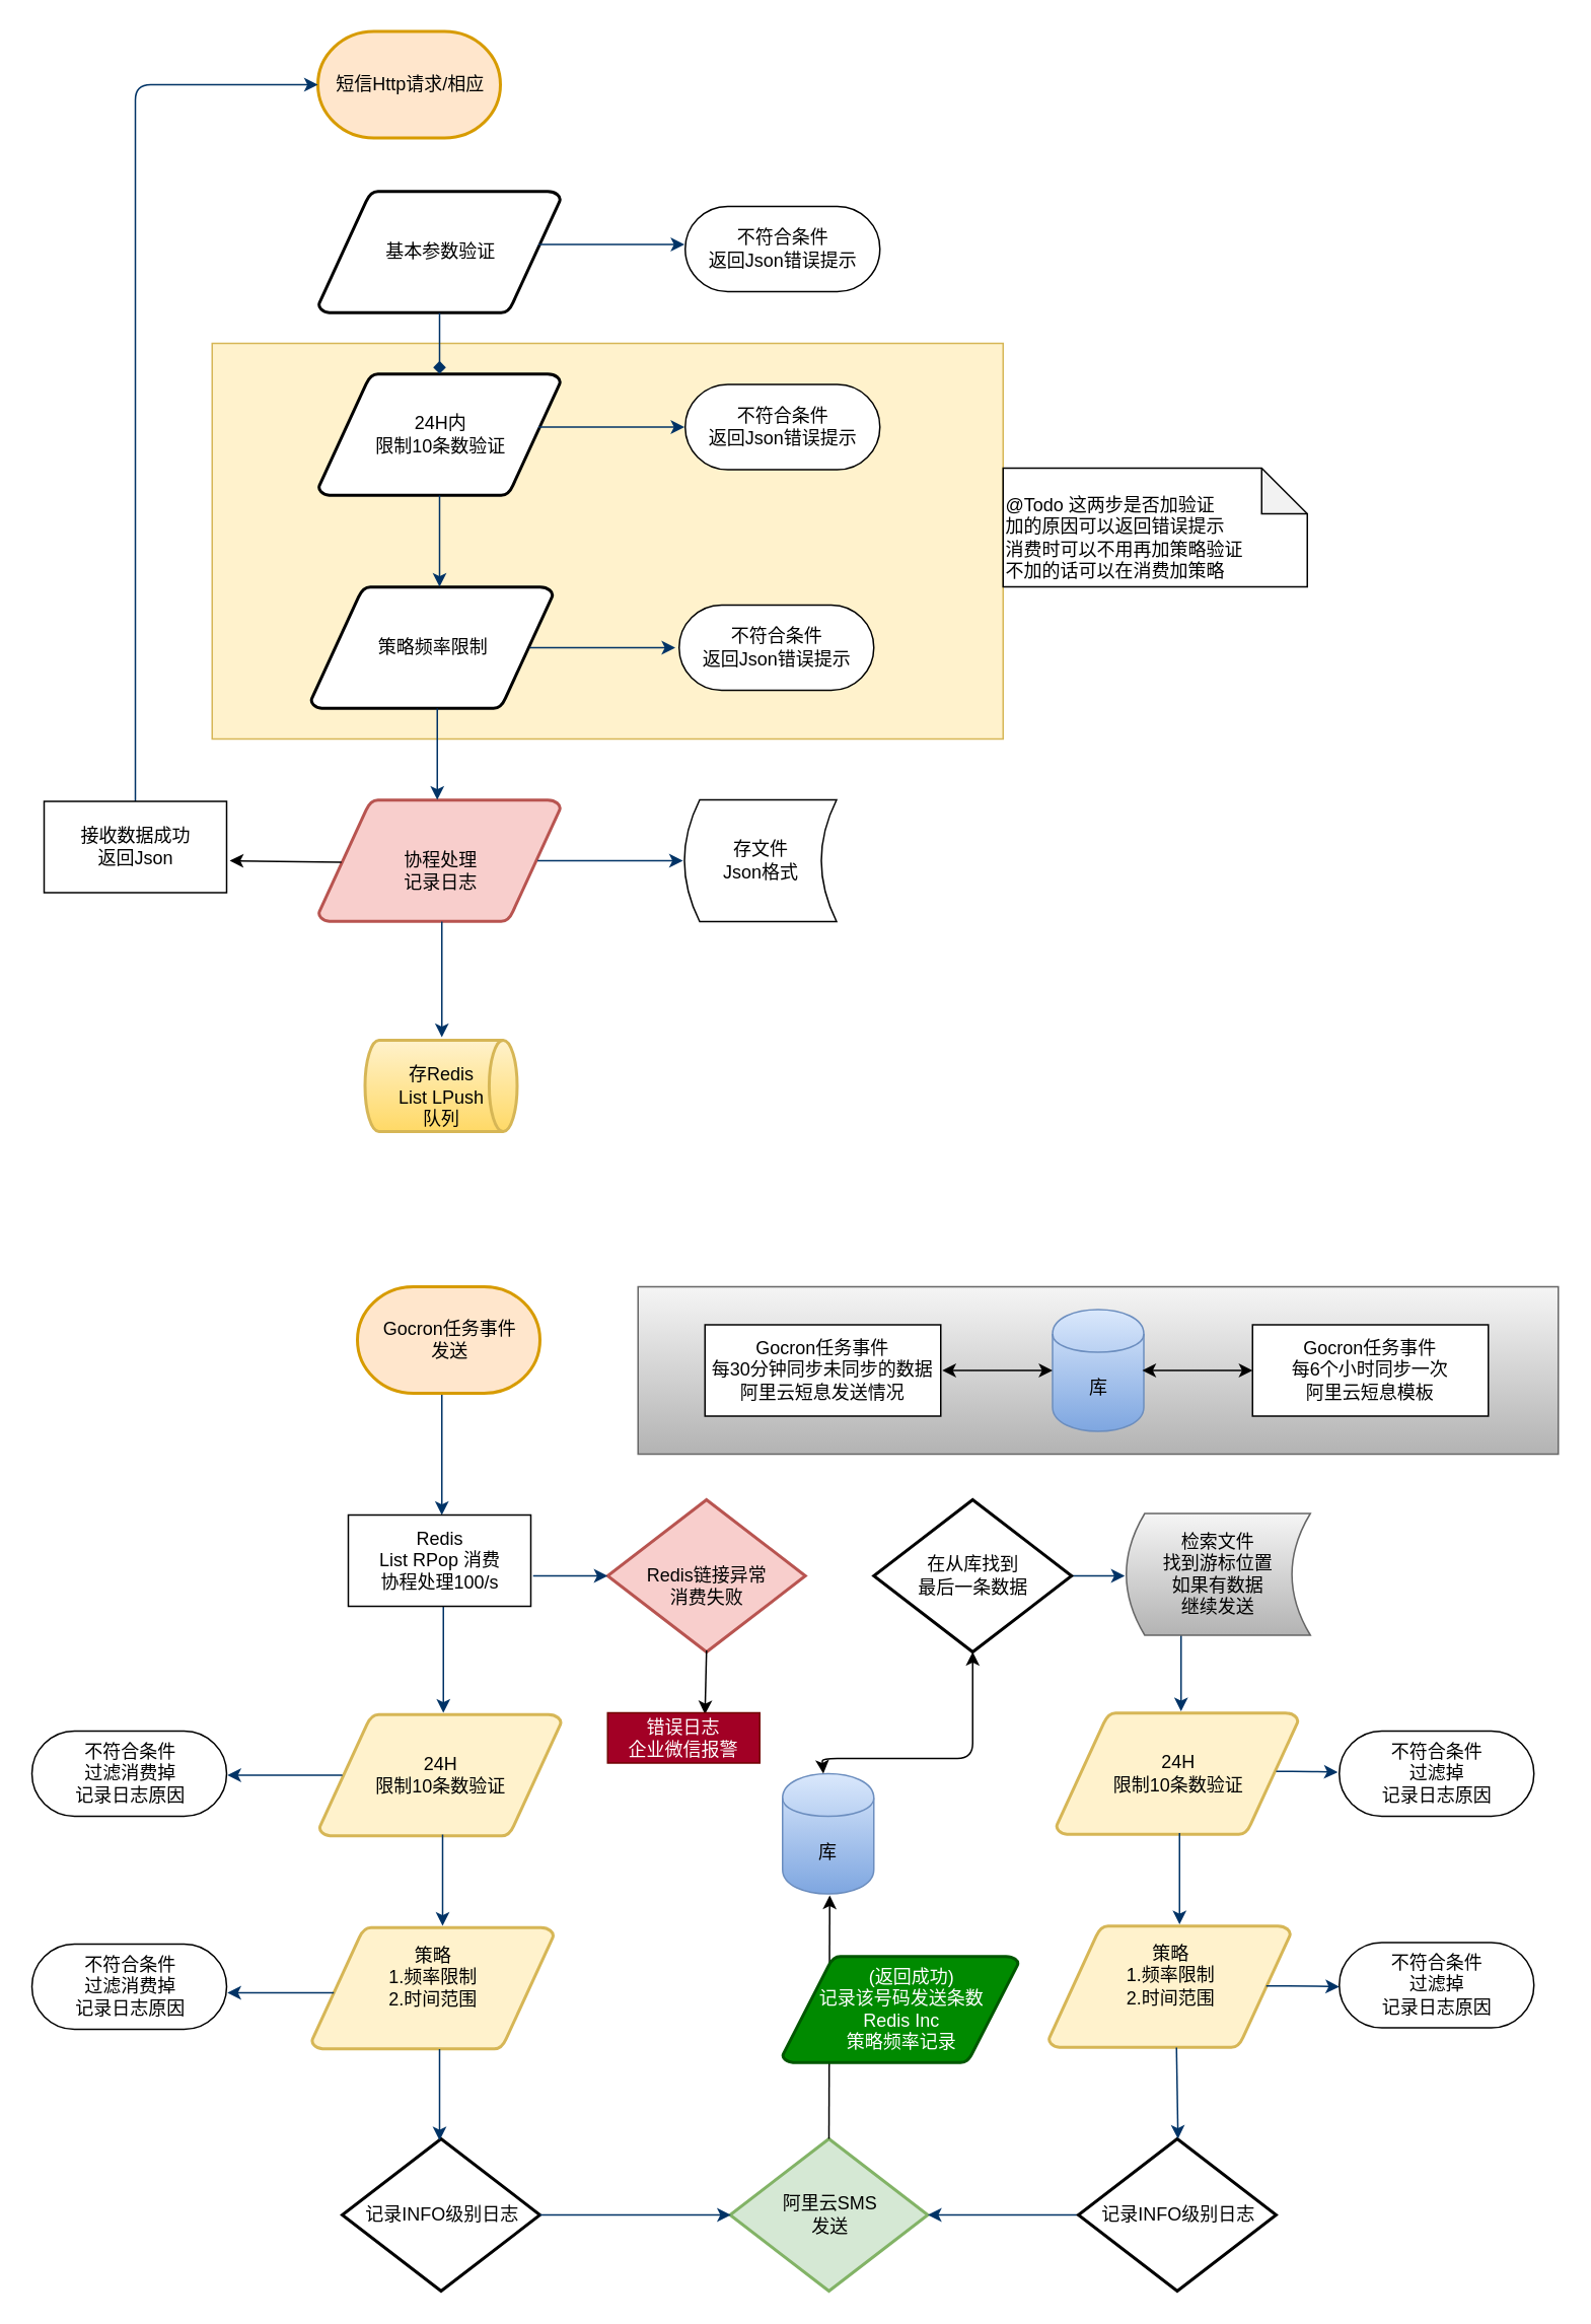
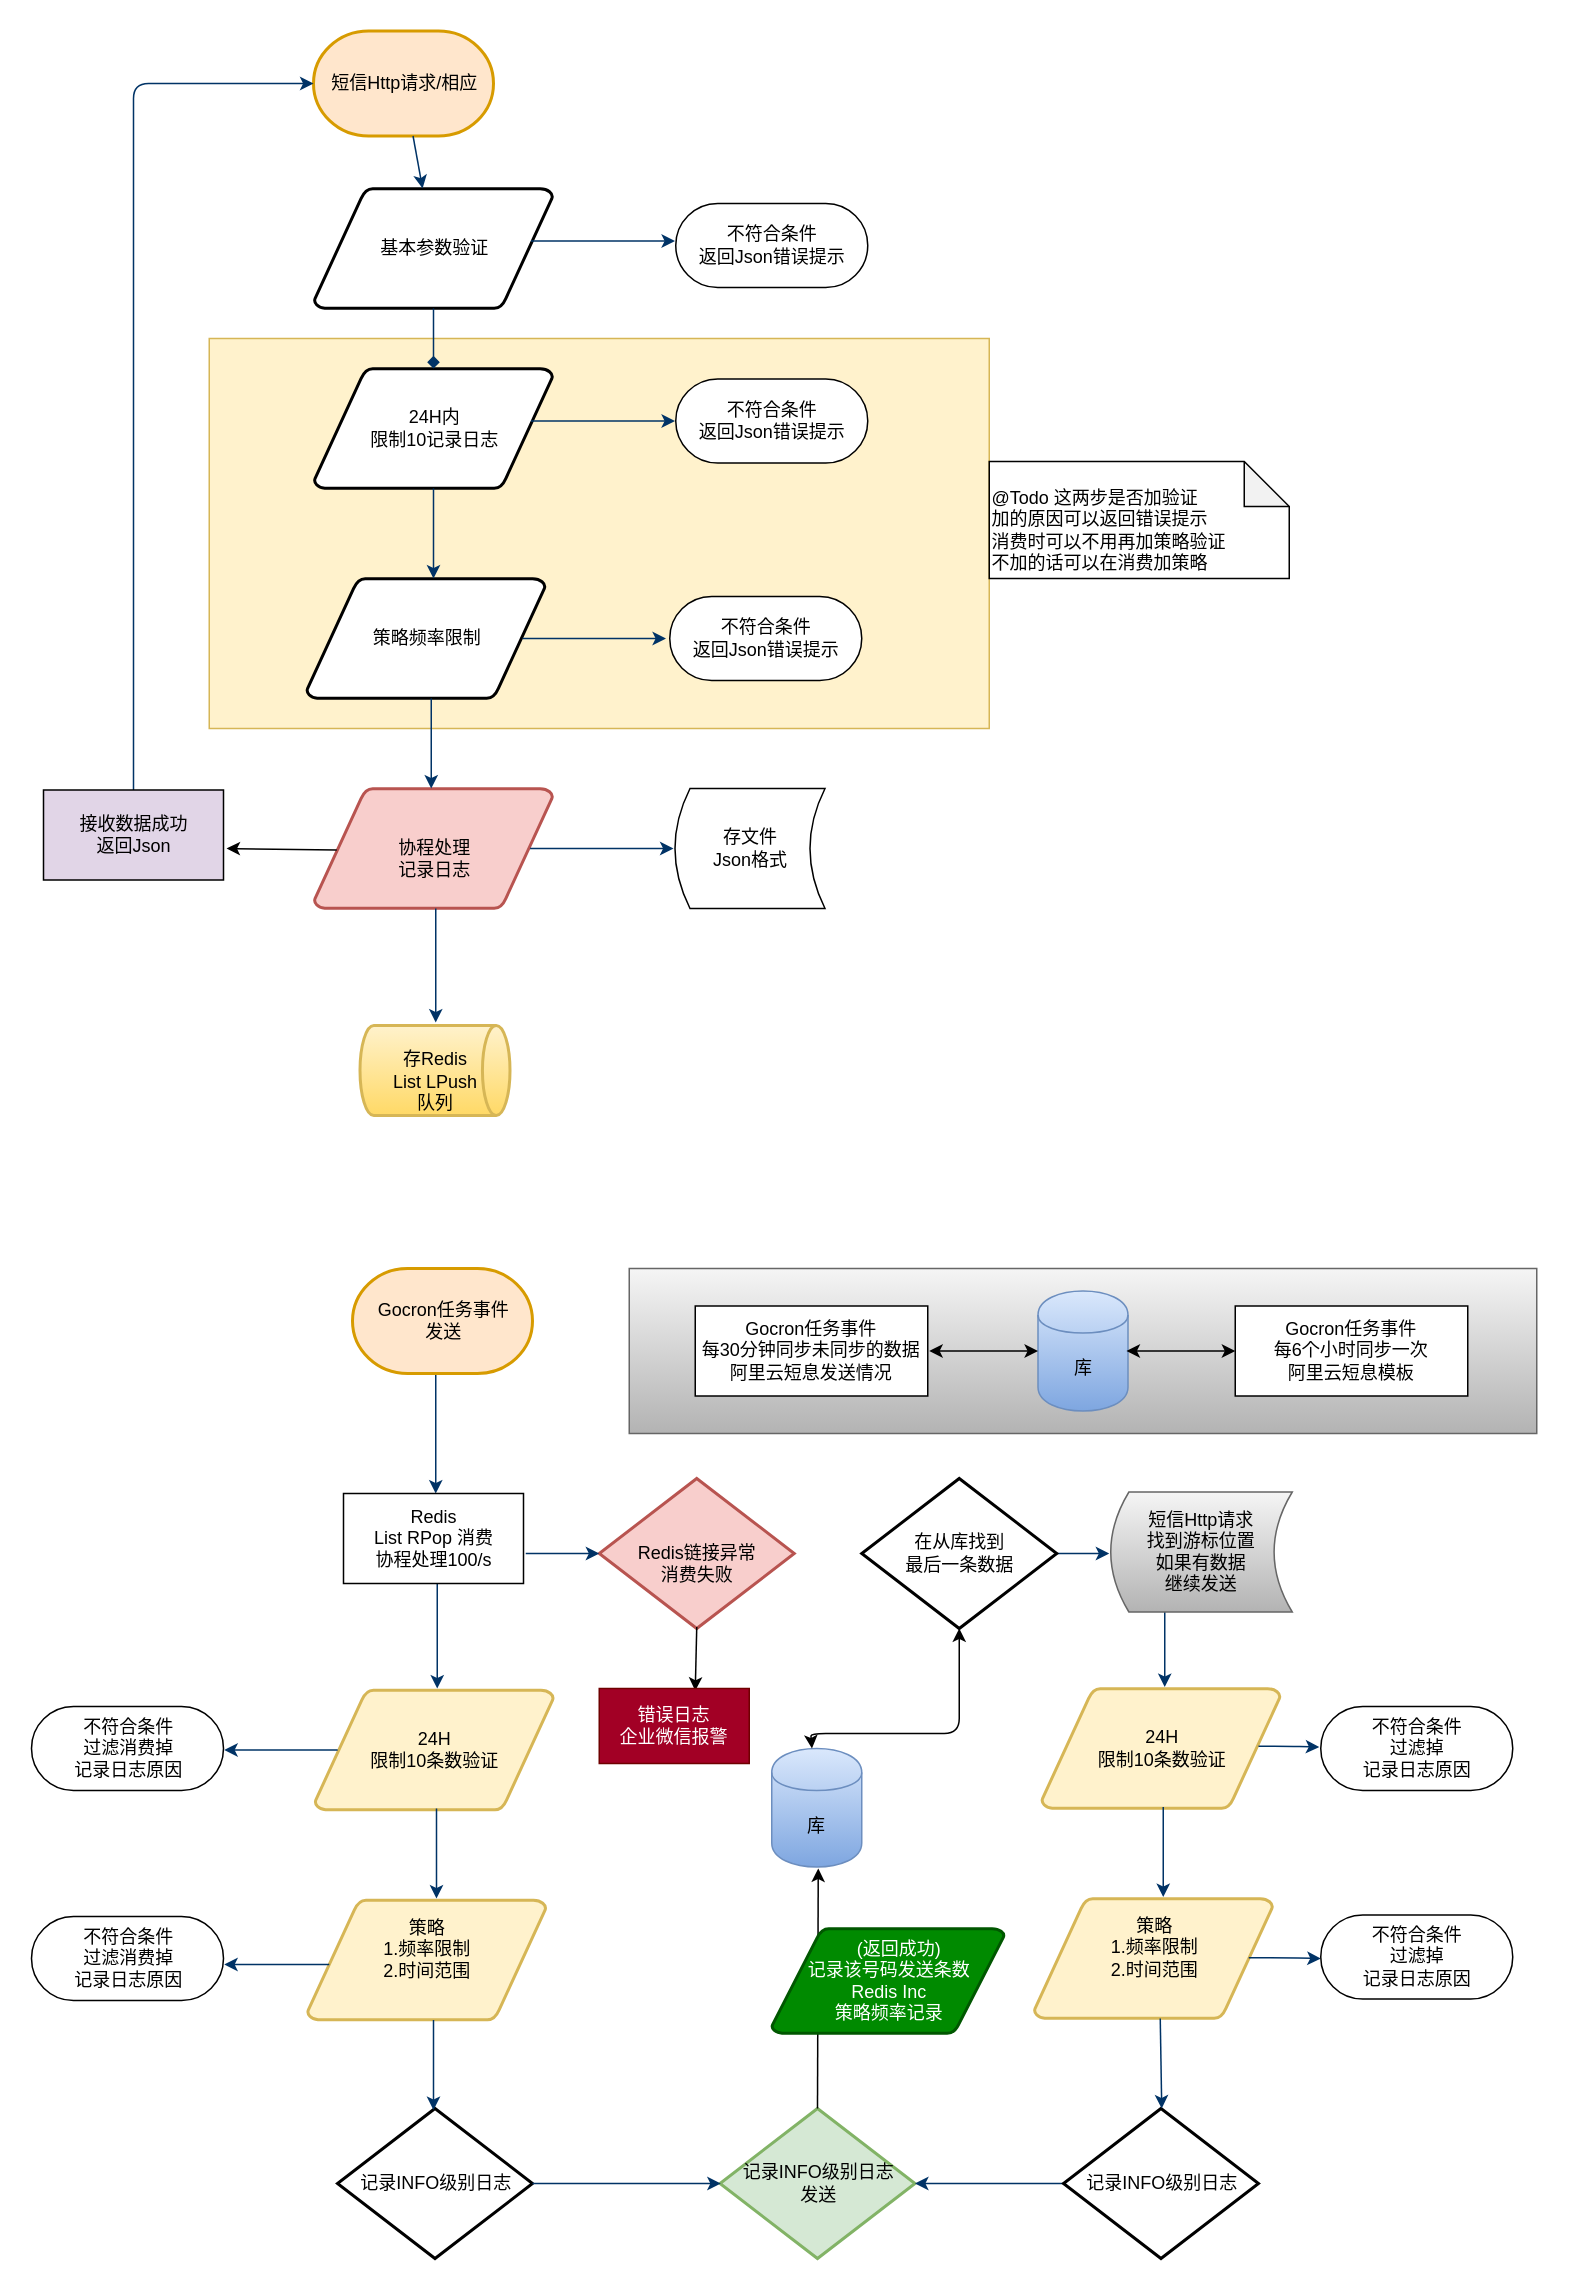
+ <mxCell id="8" style="fontStyle=1;strokeColor=#003366;strokeWidth=1;html=1;" parent="1" source="4" target="5" edge="1"><mxGeometry relative="1" as="geometry" /></mxCell>
- <mxCell id="7" value="&lt;div&gt;24H内&lt;/div&gt;&lt;div&gt;限制10条数验证&lt;/div&gt;" style="shape=mxgraph.flowchart.data;strokeWidth=2;gradientColor=none;gradientDirection=north;fontStyle=0;html=1;" parent="1" vertex="1"><mxGeometry x="209" y="245" width="159" height="80" as="geometry" /></mxCell>
+ <mxCell id="7" value="&lt;div&gt;24H内&lt;/div&gt;&lt;div&gt;限制10记录日志&lt;/div&gt;" style="shape=mxgraph.flowchart.data;strokeWidth=2;gradientColor=none;gradientDirection=north;fontStyle=0;html=1;" parent="1" vertex="1"><mxGeometry x="209" y="245" width="159" height="80" as="geometry" /></mxCell>
- <mxCell id="36" value="&lt;div&gt;接收数据成功&lt;/div&gt;&lt;div&gt;返回Json&lt;br&gt;&lt;/div&gt;" style="rounded=0;whiteSpace=wrap;html=1;" vertex="1" parent="1"><mxGeometry x="28.5" y="526" width="120" height="60" as="geometry" /></mxCell>
+ <mxCell id="36" value="&lt;div&gt;接收数据成功&lt;/div&gt;&lt;div&gt;返回Json&lt;br&gt;&lt;/div&gt;" style="rounded=0;whiteSpace=wrap;html=1;fillColor=#e1d5e7;" vertex="1" parent="1"><mxGeometry x="28.5" y="526" width="120" height="60" as="geometry" /></mxCell>
- <mxCell id="50" value="&lt;div&gt;&lt;br&gt;&lt;/div&gt;&lt;div&gt;&lt;br&gt;&lt;/div&gt;&lt;div&gt;&lt;br&gt;&lt;/div&gt;&lt;div&gt;检索文件&lt;/div&gt;&lt;div&gt;找到游标位置&lt;/div&gt;&lt;div&gt;如果有数据&lt;/div&gt;&lt;div&gt;继续发送&lt;/div&gt;&lt;div&gt;&lt;br&gt;&lt;br&gt;&lt;br&gt;&lt;/div&gt;" style="shape=dataStorage;whiteSpace=wrap;html=1;gradientColor=#b3b3b3;fillColor=#f5f5f5;strokeColor=#666666;" vertex="1" parent="1"><mxGeometry x="740" y="994" width="121" height="80" as="geometry" /></mxCell>
+ <mxCell id="50" value="&lt;div&gt;&lt;br&gt;&lt;/div&gt;&lt;div&gt;&lt;br&gt;&lt;/div&gt;&lt;div&gt;&lt;br&gt;&lt;/div&gt;&lt;div&gt;短信Http请求&lt;/div&gt;&lt;div&gt;找到游标位置&lt;/div&gt;&lt;div&gt;如果有数据&lt;/div&gt;&lt;div&gt;继续发送&lt;/div&gt;&lt;div&gt;&lt;br&gt;&lt;br&gt;&lt;br&gt;&lt;/div&gt;" style="shape=dataStorage;whiteSpace=wrap;html=1;gradientColor=#b3b3b3;fillColor=#f5f5f5;strokeColor=#666666;" vertex="1" parent="1"><mxGeometry x="740" y="994" width="121" height="80" as="geometry" /></mxCell>
- <mxCell id="56" value="&lt;div&gt;错误日志&lt;/div&gt;&lt;div&gt;企业微信报警&lt;br&gt;&lt;/div&gt;" style="rounded=0;whiteSpace=wrap;html=1;fillColor=#a20025;strokeColor=#6F0000;fontColor=#ffffff;" vertex="1" parent="1"><mxGeometry x="399" y="1125" width="100" height="33" as="geometry" /></mxCell>
+ <mxCell id="56" value="&lt;div&gt;错误日志&lt;/div&gt;&lt;div&gt;企业微信报警&lt;br&gt;&lt;/div&gt;" style="rounded=0;whiteSpace=wrap;html=1;fillColor=#a20025;strokeColor=#6F0000;fontColor=#ffffff;" vertex="1" parent="1"><mxGeometry x="399" y="1125" width="100" height="50" as="geometry" /></mxCell>
- <mxCell id="18" value="&lt;div&gt;阿里云SMS&lt;br&gt;&lt;/div&gt;&lt;div&gt;发送&lt;/div&gt;" style="shape=mxgraph.flowchart.decision;strokeWidth=2;gradientDirection=north;fontStyle=0;html=1;fillColor=#d5e8d4;strokeColor=#82b366;" parent="1" vertex="1"><mxGeometry x="479.5" y="1405" width="130" height="100" as="geometry" /></mxCell>
+ <mxCell id="18" value="&lt;div&gt;记录INFO级别日志&lt;br&gt;&lt;/div&gt;&lt;div&gt;发送&lt;/div&gt;" style="shape=mxgraph.flowchart.decision;strokeWidth=2;gradientDirection=north;fontStyle=0;html=1;fillColor=#d5e8d4;strokeColor=#82b366;" parent="1" vertex="1"><mxGeometry x="479.5" y="1405" width="130" height="100" as="geometry" /></mxCell>
